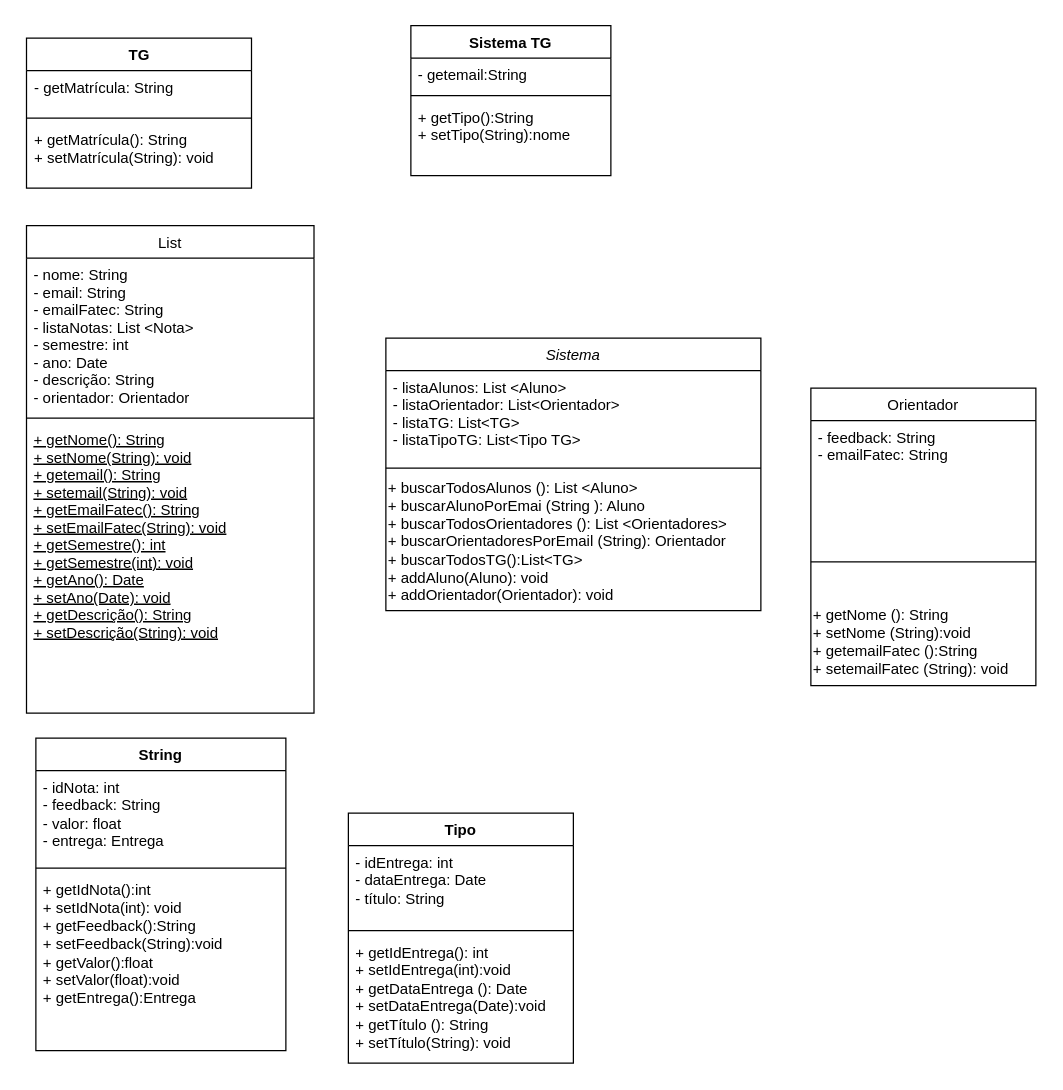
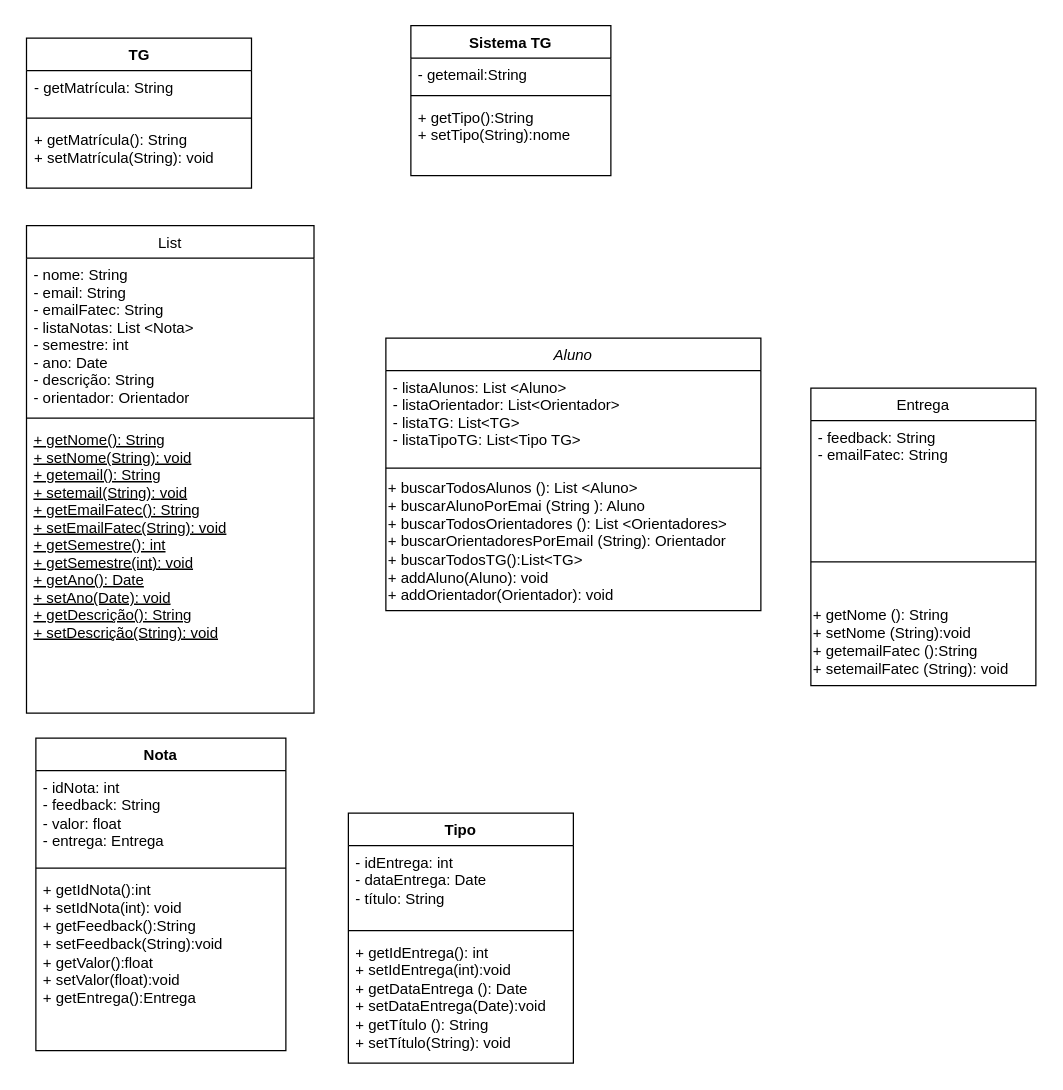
- <mxCell id="2" value="Sistema" style="swimlane;fontStyle=2;align=center;verticalAlign=top;childLayout=stackLayout;horizontal=1;startSize=26;horizontalStack=0;resizeParent=1;resizeLast=0;collapsible=1;marginBottom=0;rounded=0;shadow=0;strokeWidth=1;" parent="1" vertex="1"><mxGeometry x="308" y="270" width="300" height="218" as="geometry"><mxRectangle x="230" y="140" width="160" height="26" as="alternateBounds" /></mxGeometry></mxCell>
+ <mxCell id="2" value="Aluno" style="swimlane;fontStyle=2;align=center;verticalAlign=top;childLayout=stackLayout;horizontal=1;startSize=26;horizontalStack=0;resizeParent=1;resizeLast=0;collapsible=1;marginBottom=0;rounded=0;shadow=0;strokeWidth=1;" parent="1" vertex="1"><mxGeometry x="308" y="270" width="300" height="218" as="geometry"><mxRectangle x="230" y="140" width="160" height="26" as="alternateBounds" /></mxGeometry></mxCell>
- <mxCell id="10" value="Orientador" style="swimlane;fontStyle=0;align=center;verticalAlign=top;childLayout=stackLayout;horizontal=1;startSize=26;horizontalStack=0;resizeParent=1;resizeLast=0;collapsible=1;marginBottom=0;rounded=0;shadow=0;strokeWidth=1;" parent="1" vertex="1"><mxGeometry x="648" y="310" width="180" height="238" as="geometry"><mxRectangle x="340" y="380" width="170" height="26" as="alternateBounds" /></mxGeometry></mxCell>
+ <mxCell id="10" value="Entrega" style="swimlane;fontStyle=0;align=center;verticalAlign=top;childLayout=stackLayout;horizontal=1;startSize=26;horizontalStack=0;resizeParent=1;resizeLast=0;collapsible=1;marginBottom=0;rounded=0;shadow=0;strokeWidth=1;" parent="1" vertex="1"><mxGeometry x="648" y="310" width="180" height="238" as="geometry"><mxRectangle x="340" y="380" width="170" height="26" as="alternateBounds" /></mxGeometry></mxCell>
- <mxCell id="14" value="String" style="swimlane;fontStyle=1;align=center;verticalAlign=top;childLayout=stackLayout;horizontal=1;startSize=26;horizontalStack=0;resizeParent=1;resizeParentMax=0;resizeLast=0;collapsible=1;marginBottom=0;whiteSpace=wrap;html=1;" vertex="1" parent="1"><mxGeometry x="28" y="590" width="200" height="250" as="geometry" /></mxCell>
+ <mxCell id="14" value="Nota" style="swimlane;fontStyle=1;align=center;verticalAlign=top;childLayout=stackLayout;horizontal=1;startSize=26;horizontalStack=0;resizeParent=1;resizeParentMax=0;resizeLast=0;collapsible=1;marginBottom=0;whiteSpace=wrap;html=1;" vertex="1" parent="1"><mxGeometry x="28" y="590" width="200" height="250" as="geometry" /></mxCell>
